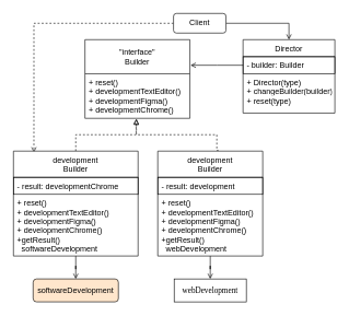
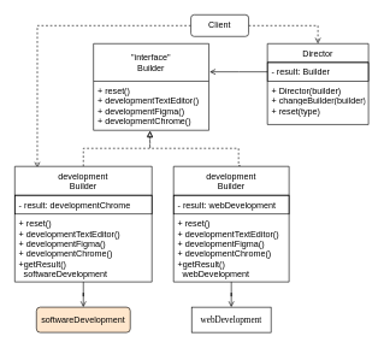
- <mxCell id="2" style="edgeStyle=orthogonalEdgeStyle;rounded=0;orthogonalLoop=1;jettySize=auto;html=1;endArrow=open;endFill=0;" parent="1" source="4" target="5" edge="1"><mxGeometry relative="1" as="geometry" /></mxCell>
+ <mxCell id="2" style="edgeStyle=orthogonalEdgeStyle;rounded=0;orthogonalLoop=1;jettySize=auto;html=1;endArrow=open;endFill=0;dashed=1;" parent="1" source="4" target="5" edge="1"><mxGeometry relative="1" as="geometry" /></mxCell>
- <mxCell id="6" value="- builder: Builder" style="text;strokeColor=#000000;fillColor=none;align=left;verticalAlign=top;spacingLeft=4;spacingRight=4;overflow=hidden;rotatable=0;points=[[0,0.5],[1,0.5]];portConstraint=eastwest;" parent="5" vertex="1"><mxGeometry y="26" width="140" height="26" as="geometry" /></mxCell>
+ <mxCell id="6" value="- result: Builder" style="text;strokeColor=#000000;fillColor=none;align=left;verticalAlign=top;spacingLeft=4;spacingRight=4;overflow=hidden;rotatable=0;points=[[0,0.5],[1,0.5]];portConstraint=eastwest;" parent="5" vertex="1"><mxGeometry y="26" width="140" height="26" as="geometry" /></mxCell>
- <mxCell id="7" value="+ Director(type)&#10;+ changeBuilder(builder)" style="text;strokeColor=none;fillColor=none;align=left;verticalAlign=top;spacingLeft=4;spacingRight=4;overflow=hidden;rotatable=0;points=[[0,0.5],[1,0.5]];portConstraint=eastwest;" parent="5" vertex="1"><mxGeometry y="52" width="140" height="28" as="geometry" /></mxCell>
+ <mxCell id="7" value="+ Director(builder)&#10;+ changeBuilder(builder)" style="text;strokeColor=none;fillColor=none;align=left;verticalAlign=top;spacingLeft=4;spacingRight=4;overflow=hidden;rotatable=0;points=[[0,0.5],[1,0.5]];portConstraint=eastwest;" parent="5" vertex="1"><mxGeometry y="52" width="140" height="28" as="geometry" /></mxCell>
- <mxCell id="20" value="- result: development" style="text;strokeColor=#000000;fillColor=none;align=left;verticalAlign=top;spacingLeft=4;spacingRight=4;overflow=hidden;rotatable=0;points=[[0,0.5],[1,0.5]];portConstraint=eastwest;" parent="19" vertex="1"><mxGeometry y="40" width="160" height="26" as="geometry" /></mxCell>
+ <mxCell id="20" value="- result: webDevelopment" style="text;strokeColor=#000000;fillColor=none;align=left;verticalAlign=top;spacingLeft=4;spacingRight=4;overflow=hidden;rotatable=0;points=[[0,0.5],[1,0.5]];portConstraint=eastwest;" parent="19" vertex="1"><mxGeometry y="40" width="160" height="26" as="geometry" /></mxCell>
